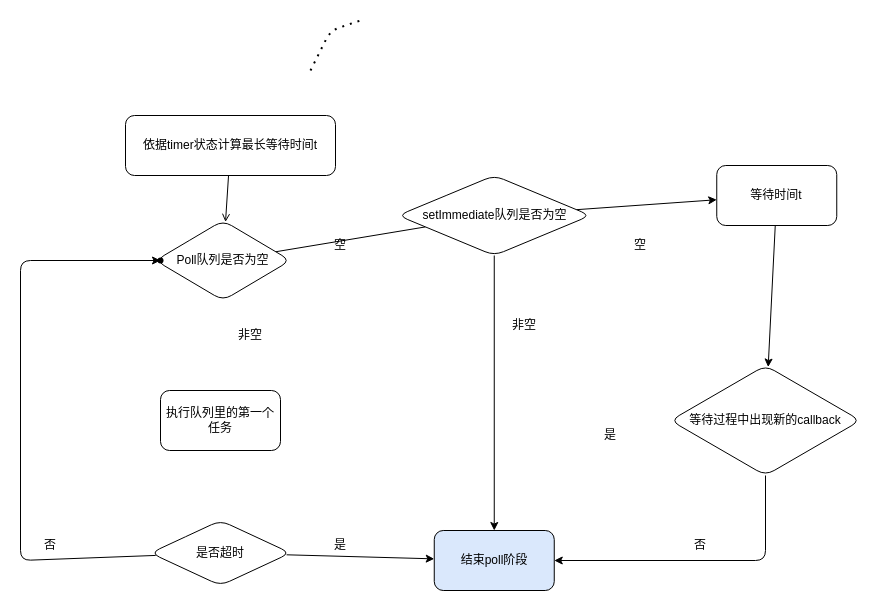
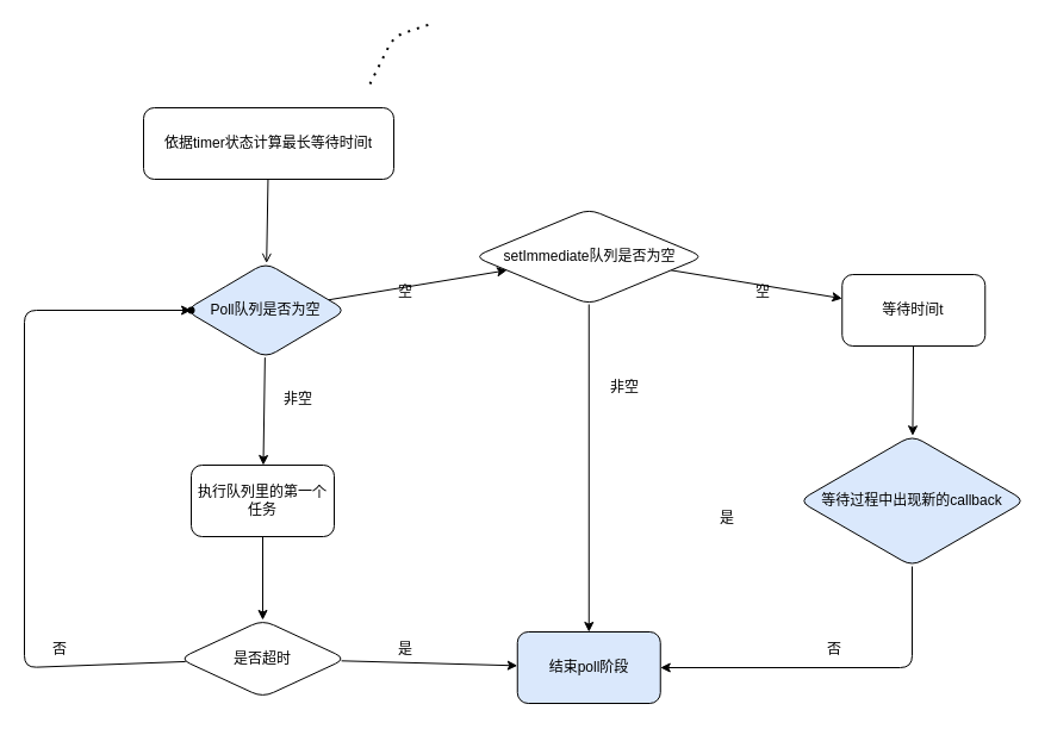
- <mxCell id="3" value="依据timer状态计算最长等待时间t" style="whiteSpace=wrap;html=1;rounded=1;" parent="1" vertex="1"><mxGeometry x="125" y="115" width="210" height="60" as="geometry" /></mxCell>
+ <mxCell id="3" value="依据timer状态计算最长等待时间t" style="whiteSpace=wrap;html=1;rounded=1;" parent="1" vertex="1"><mxGeometry x="120" y="90" width="210" height="60" as="geometry" /></mxCell>
- <mxCell id="16" value="等待时间t" style="whiteSpace=wrap;html=1;rounded=1;" parent="1" vertex="1"><mxGeometry x="716.25" y="165" width="120" height="60" as="geometry" /></mxCell>
+ <mxCell id="16" value="等待时间t" style="whiteSpace=wrap;html=1;rounded=1;" parent="1" vertex="1"><mxGeometry x="706.25" y="230" width="120" height="60" as="geometry" /></mxCell>
- <mxCell id="6" value="" style="edgeStyle=none;html=1;endArrow=none;" parent="1" source="7" target="13" edge="1"><mxGeometry relative="1" as="geometry" /></mxCell>
+ <mxCell id="6" value="" style="edgeStyle=none;html=1;" parent="1" source="7" target="13" edge="1"><mxGeometry relative="1" as="geometry" /></mxCell>
- <mxCell id="7" value="Poll队列是否为空" style="rhombus;whiteSpace=wrap;html=1;rounded=1;" parent="1" vertex="1"><mxGeometry x="155" y="220" width="135" height="80" as="geometry" /></mxCell>
+ <mxCell id="7" value="Poll队列是否为空" style="rhombus;whiteSpace=wrap;html=1;rounded=1;fillColor=#dae8fc;" parent="1" vertex="1"><mxGeometry x="155" y="220" width="135" height="80" as="geometry" /></mxCell>
+ <mxCell id="5" value="" style="edgeStyle=none;html=1;" parent="1" source="7" target="9" edge="1"><mxGeometry relative="1" as="geometry" /></mxCell>
- <mxCell id="27" value="等待过程中出现新的callback" style="rhombus;whiteSpace=wrap;html=1;rounded=1;" parent="1" vertex="1"><mxGeometry x="670" y="365" width="190" height="110" as="geometry" /></mxCell>
+ <mxCell id="27" value="等待过程中出现新的callback" style="rhombus;whiteSpace=wrap;html=1;rounded=1;fillColor=#dae8fc;" parent="1" vertex="1"><mxGeometry x="670" y="365" width="190" height="110" as="geometry" /></mxCell>
+ <mxCell id="8" value="" style="edgeStyle=none;html=1;" parent="1" source="9" target="20" edge="1"><mxGeometry relative="1" as="geometry" /></mxCell>
